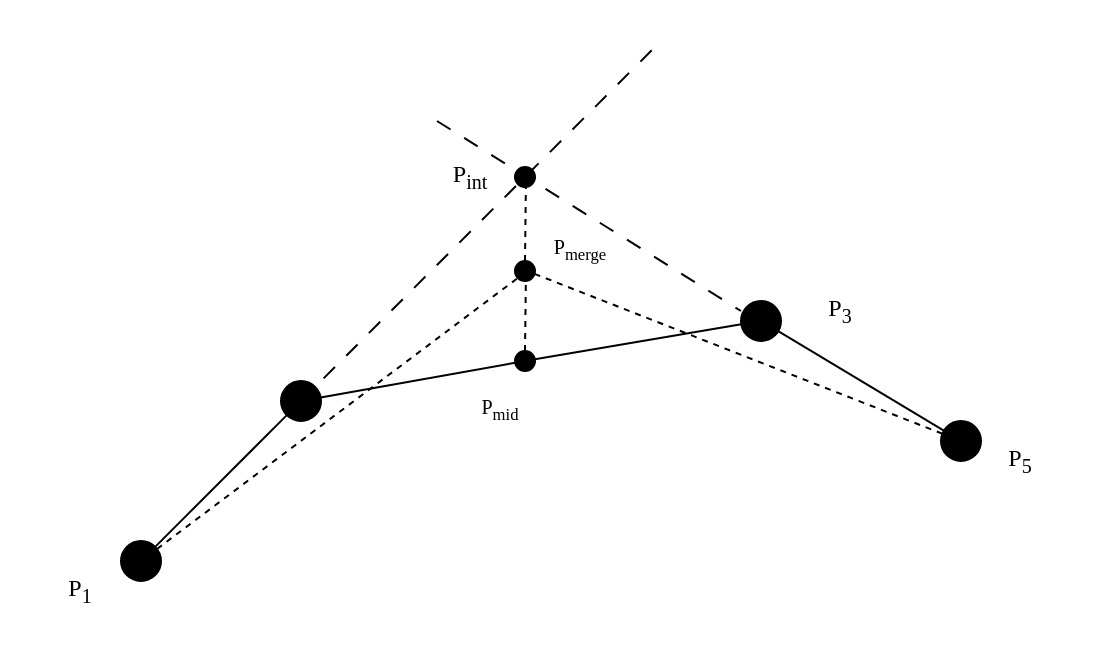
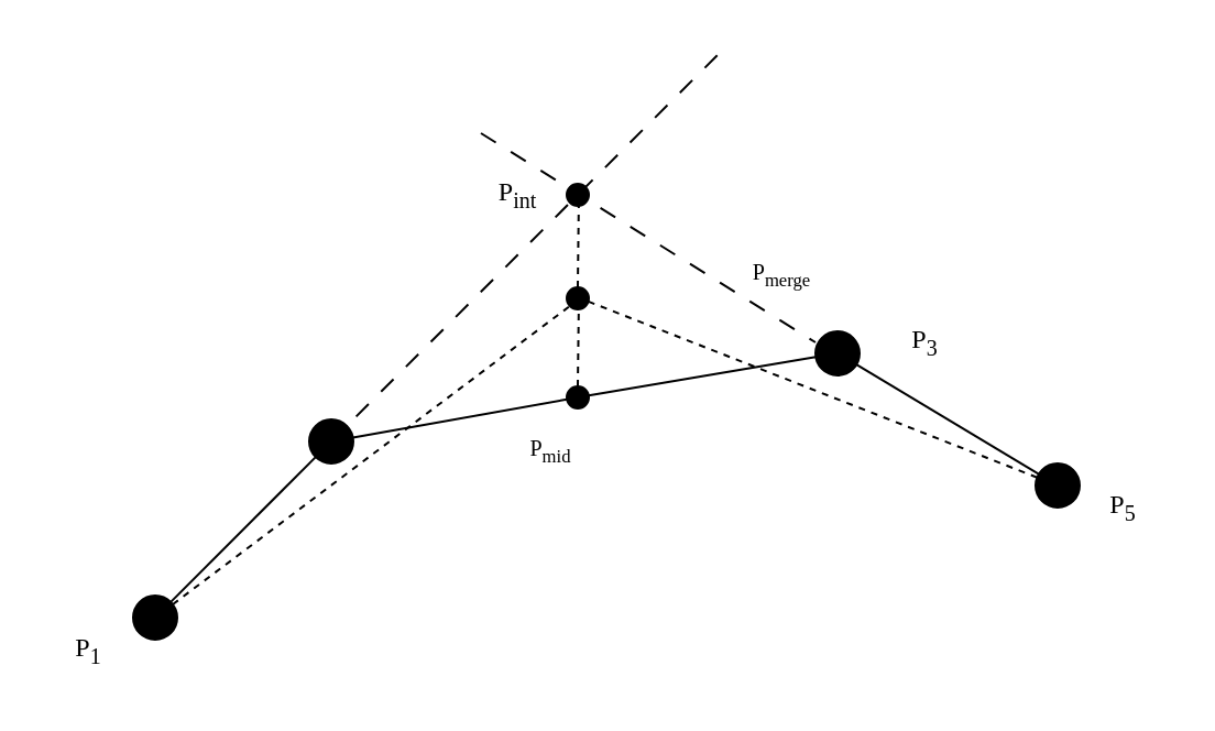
- <mxCell id="20" value="&lt;font&gt;P&lt;sub&gt;merge&lt;/sub&gt;&lt;/font&gt;" style="text;html=1;align=center;verticalAlign=middle;whiteSpace=wrap;rounded=0;fontSize=10;fontFamily=Times New Roman;" vertex="1" parent="1"><mxGeometry x="270" y="110" width="40" height="30" as="geometry" /></mxCell>
+ <mxCell id="20" value="&lt;font&gt;P&lt;sub&gt;merge&lt;/sub&gt;&lt;/font&gt;" style="text;html=1;align=center;verticalAlign=middle;whiteSpace=wrap;rounded=0;fontSize=10;fontFamily=Times New Roman;" vertex="1" parent="1"><mxGeometry x="335" y="110" width="40" height="30" as="geometry" /></mxCell>
